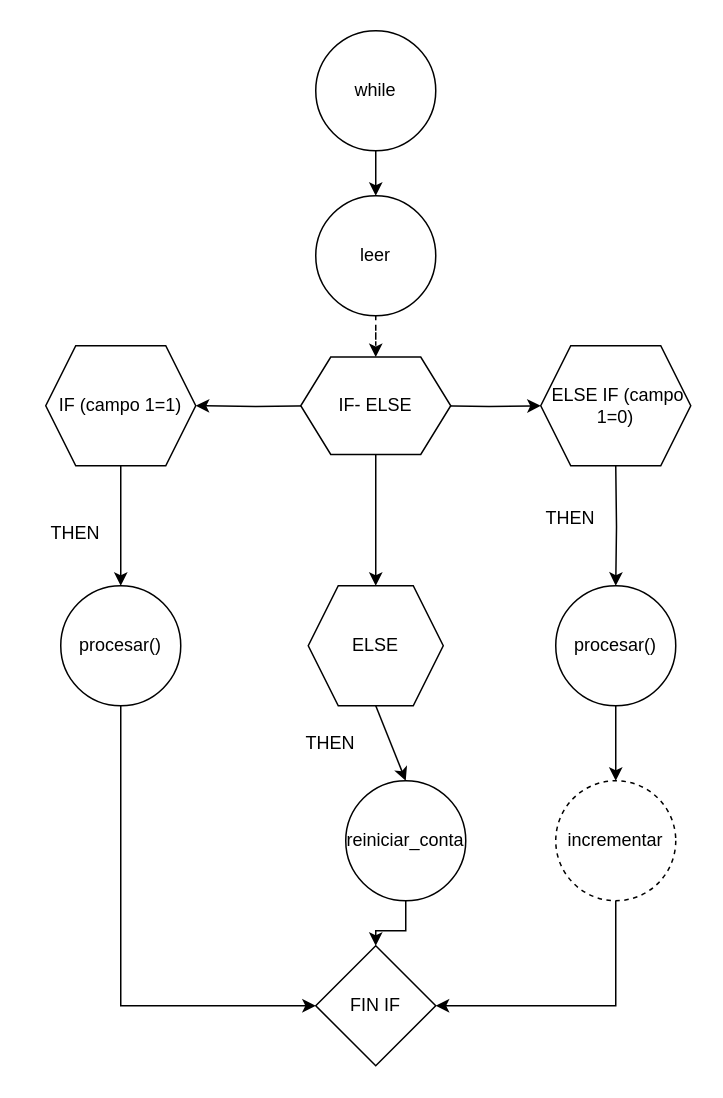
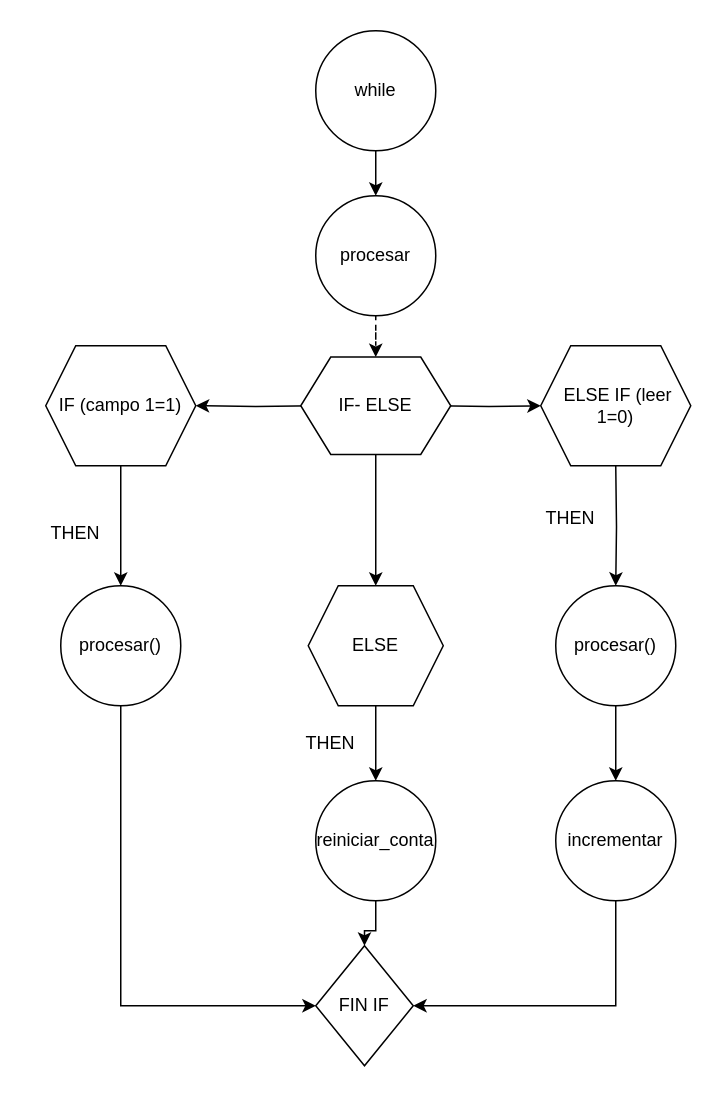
- <mxCell id="5" value="leer" style="ellipse;whiteSpace=wrap;html=1;aspect=fixed;" vertex="1" parent="1"><mxGeometry x="210" y="130" width="80" height="80" as="geometry" /></mxCell>
+ <mxCell id="5" value="procesar" style="ellipse;whiteSpace=wrap;html=1;aspect=fixed;" vertex="1" parent="1"><mxGeometry x="210" y="130" width="80" height="80" as="geometry" /></mxCell>
- <mxCell id="22" value="&amp;nbsp;ELSE IF (campo 1=0)" style="shape=hexagon;perimeter=hexagonPerimeter2;whiteSpace=wrap;html=1;fixedSize=1;" vertex="1" parent="1"><mxGeometry x="360" y="230" width="100" height="80" as="geometry" /></mxCell>
+ <mxCell id="22" value="&amp;nbsp;ELSE IF (leer 1=0)" style="shape=hexagon;perimeter=hexagonPerimeter2;whiteSpace=wrap;html=1;fixedSize=1;" vertex="1" parent="1"><mxGeometry x="360" y="230" width="100" height="80" as="geometry" /></mxCell>
- <mxCell id="13" value="reiniciar_conta" style="ellipse;whiteSpace=wrap;html=1;aspect=fixed;" vertex="1" parent="1"><mxGeometry x="230" y="520" width="80" height="80" as="geometry" /></mxCell>
+ <mxCell id="13" value="reiniciar_conta" style="ellipse;whiteSpace=wrap;html=1;aspect=fixed;" vertex="1" parent="1"><mxGeometry x="210" y="520" width="80" height="80" as="geometry" /></mxCell>
- <mxCell id="17" value="incrementar" style="ellipse;whiteSpace=wrap;html=1;aspect=fixed;dashed=1;" vertex="1" parent="1"><mxGeometry x="370" y="520" width="80" height="80" as="geometry" /></mxCell>
+ <mxCell id="17" value="incrementar" style="ellipse;whiteSpace=wrap;html=1;aspect=fixed;" vertex="1" parent="1"><mxGeometry x="370" y="520" width="80" height="80" as="geometry" /></mxCell>
- <mxCell id="24" value="FIN IF" style="rhombus;whiteSpace=wrap;html=1;" vertex="1" parent="1"><mxGeometry x="210" y="630" width="80" height="80" as="geometry" /></mxCell>
+ <mxCell id="24" value="FIN IF" style="rhombus;whiteSpace=wrap;html=1;" vertex="1" parent="1"><mxGeometry x="210" y="630" width="65" height="80" as="geometry" /></mxCell>
